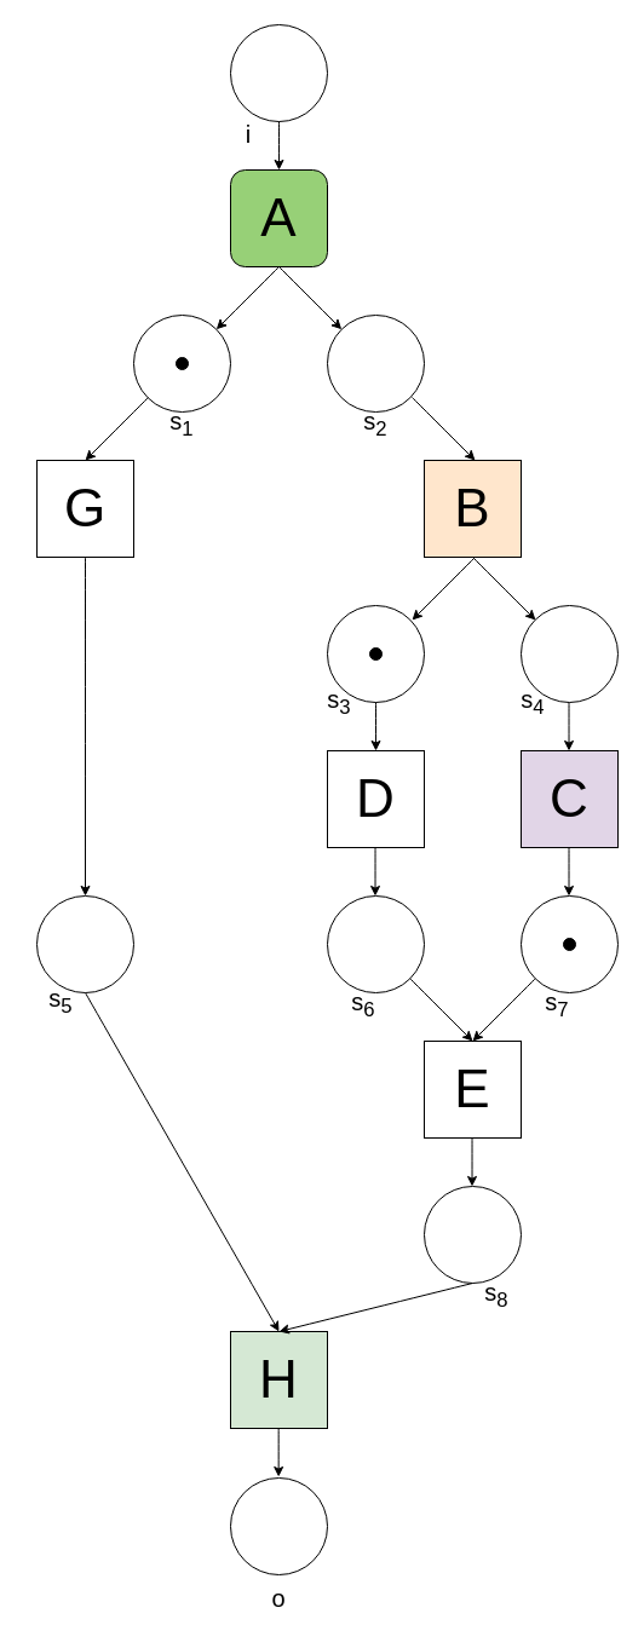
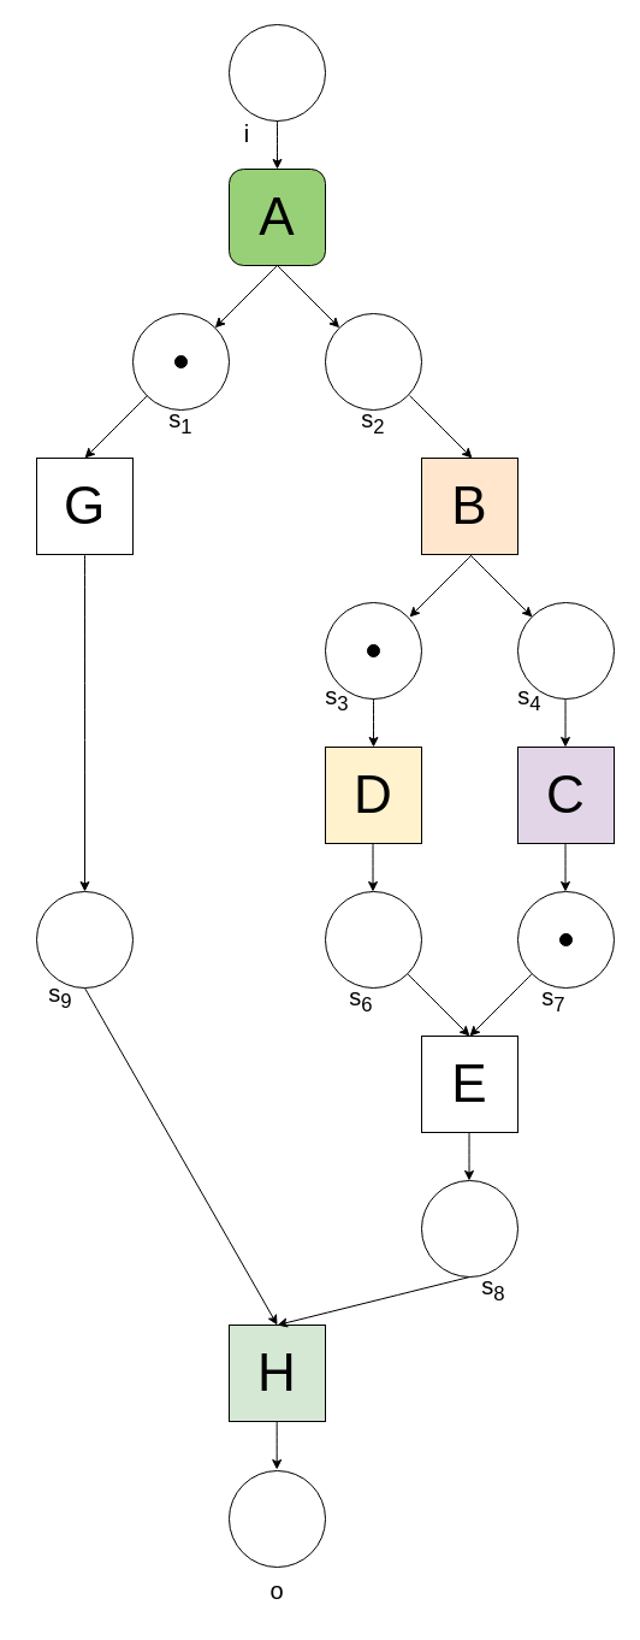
- <mxCell id="12" value="D" style="rounded=0;whiteSpace=wrap;html=1;fontSize=44;" vertex="1" parent="1"><mxGeometry x="270" y="620" width="80" height="80" as="geometry" /></mxCell>
+ <mxCell id="12" value="D" style="rounded=0;whiteSpace=wrap;html=1;fontSize=44;fillColor=#fff2cc;" vertex="1" parent="1"><mxGeometry x="270" y="620" width="80" height="80" as="geometry" /></mxCell>
- <mxCell id="44" value="s&lt;sub&gt;5&lt;/sub&gt;" style="text;html=1;strokeColor=none;fillColor=none;align=center;verticalAlign=middle;whiteSpace=wrap;rounded=0;fontSize=20;" vertex="1" parent="1"><mxGeometry x="20" y="807" width="60" height="40" as="geometry" /></mxCell>
+ <mxCell id="44" value="s&lt;sub&gt;9&lt;/sub&gt;" style="text;html=1;strokeColor=none;fillColor=none;align=center;verticalAlign=middle;whiteSpace=wrap;rounded=0;fontSize=20;" vertex="1" parent="1"><mxGeometry x="20" y="807" width="60" height="40" as="geometry" /></mxCell>
